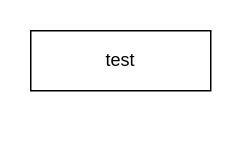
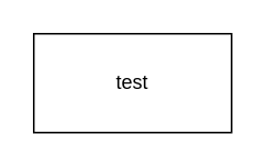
- <mxCell id="2" value="test" style="rounded=0;whiteSpace=wrap;html=1;" vertex="1" parent="1"><mxGeometry x="20" y="20" width="120" height="40" as="geometry" /></mxCell>
+ <mxCell id="2" value="test" style="rounded=0;whiteSpace=wrap;html=1;" vertex="1" parent="1"><mxGeometry x="20" y="20" width="120" height="60" as="geometry" /></mxCell>
